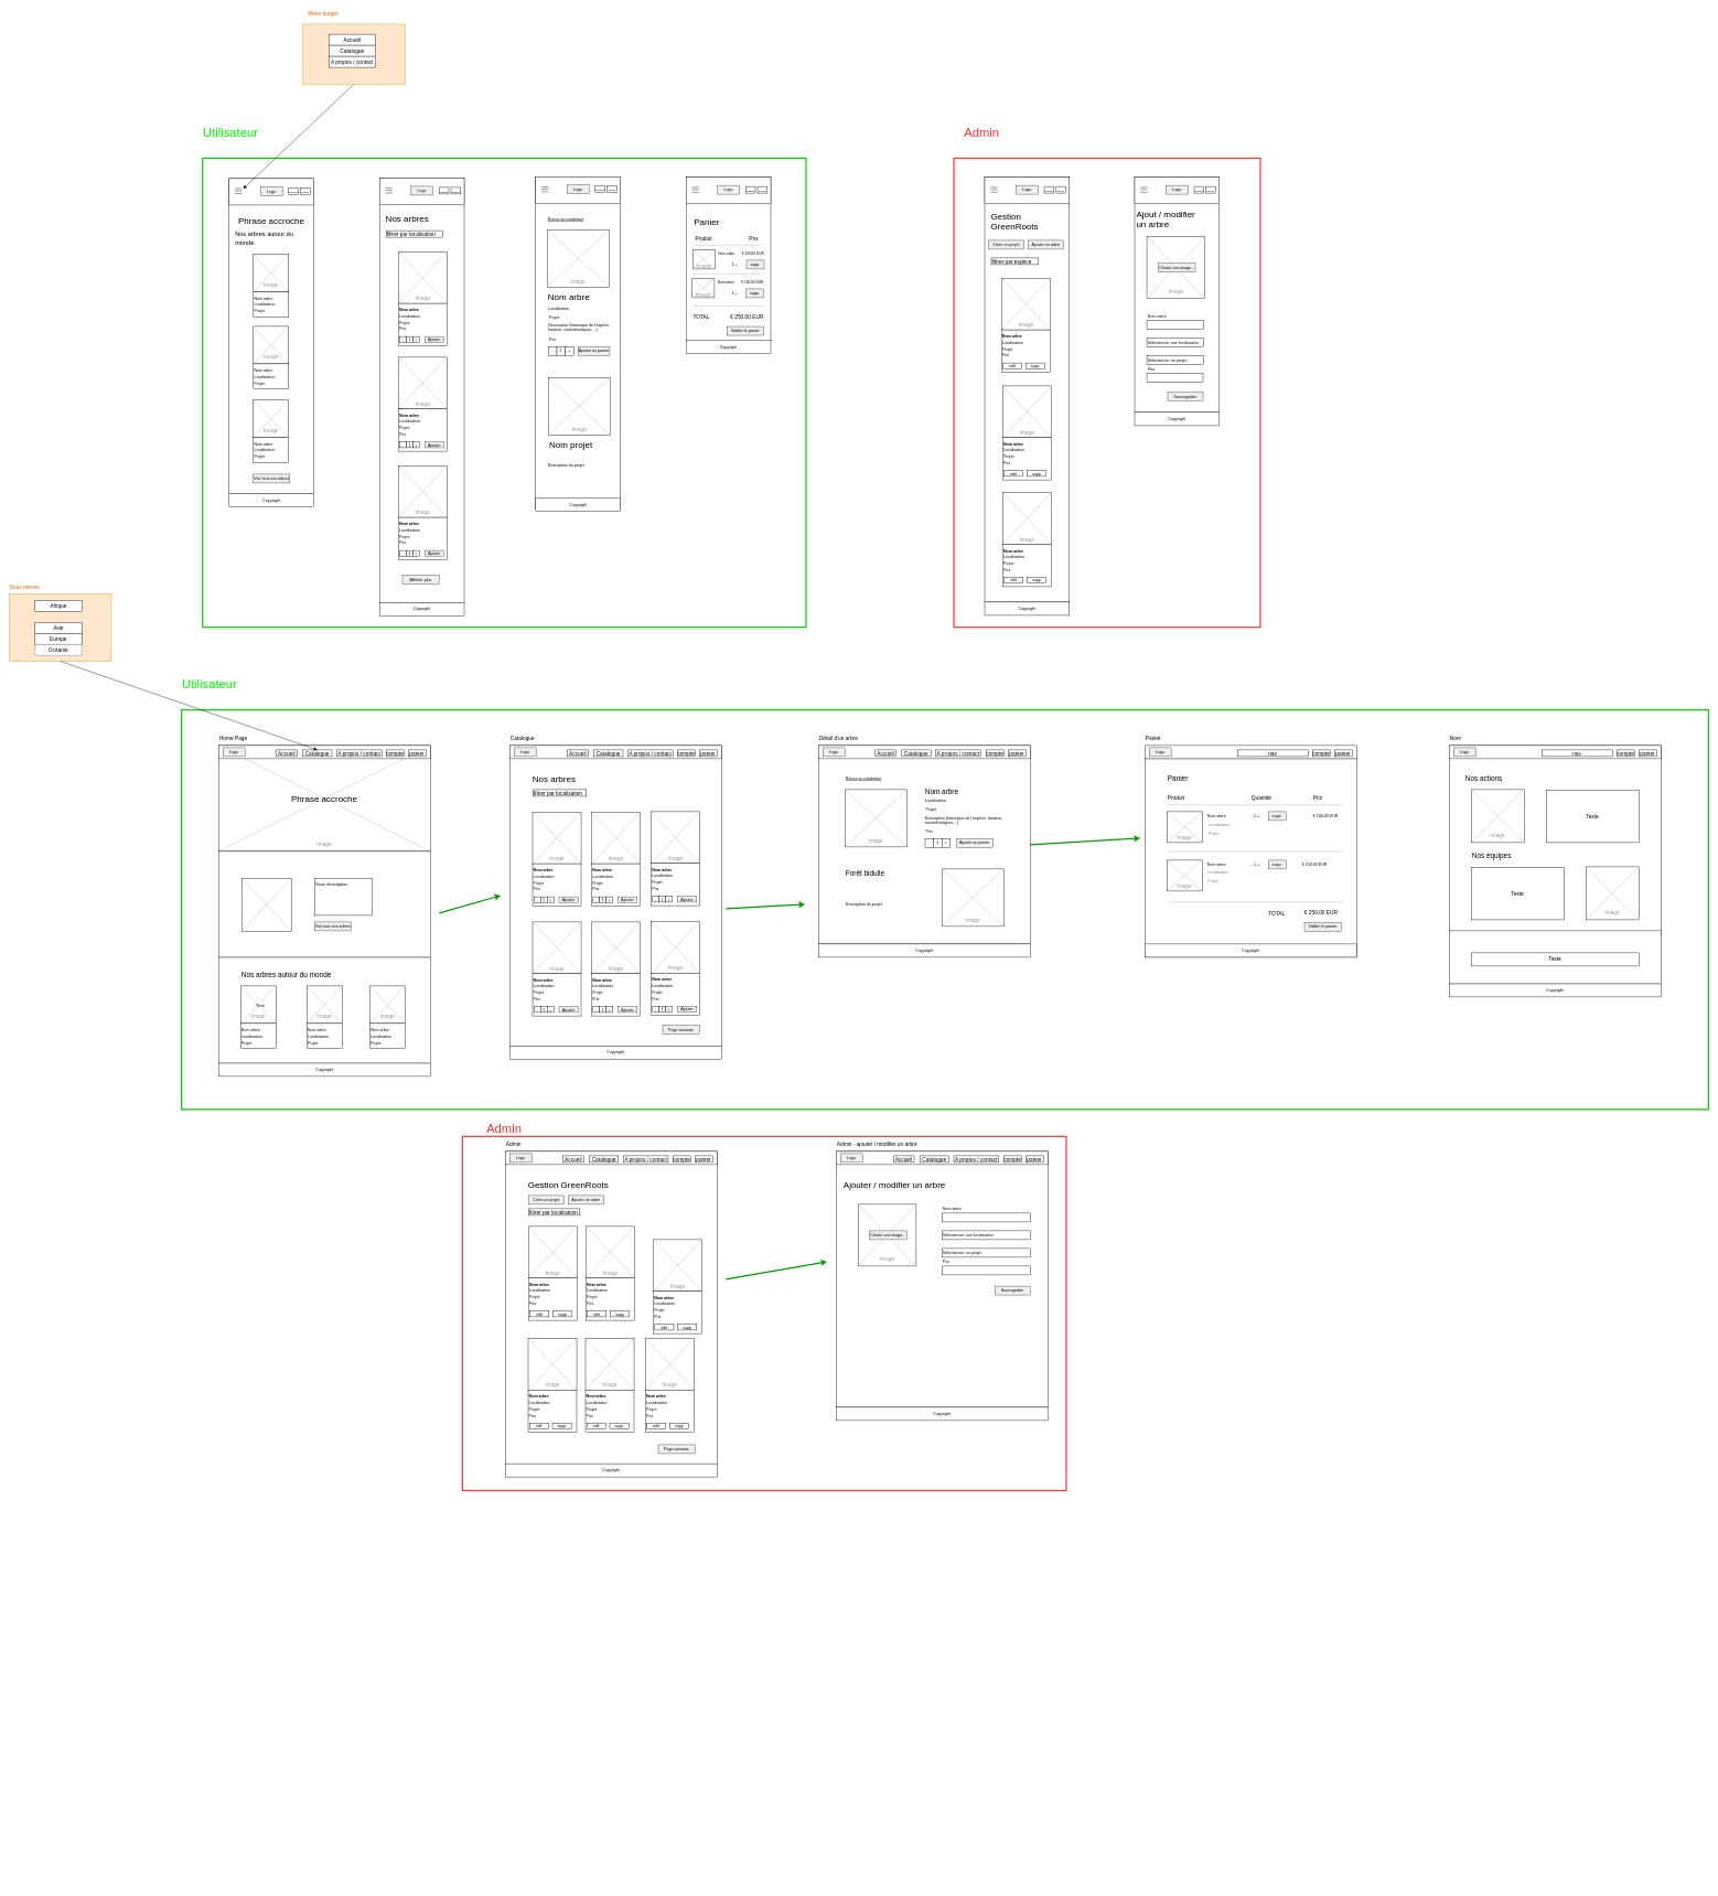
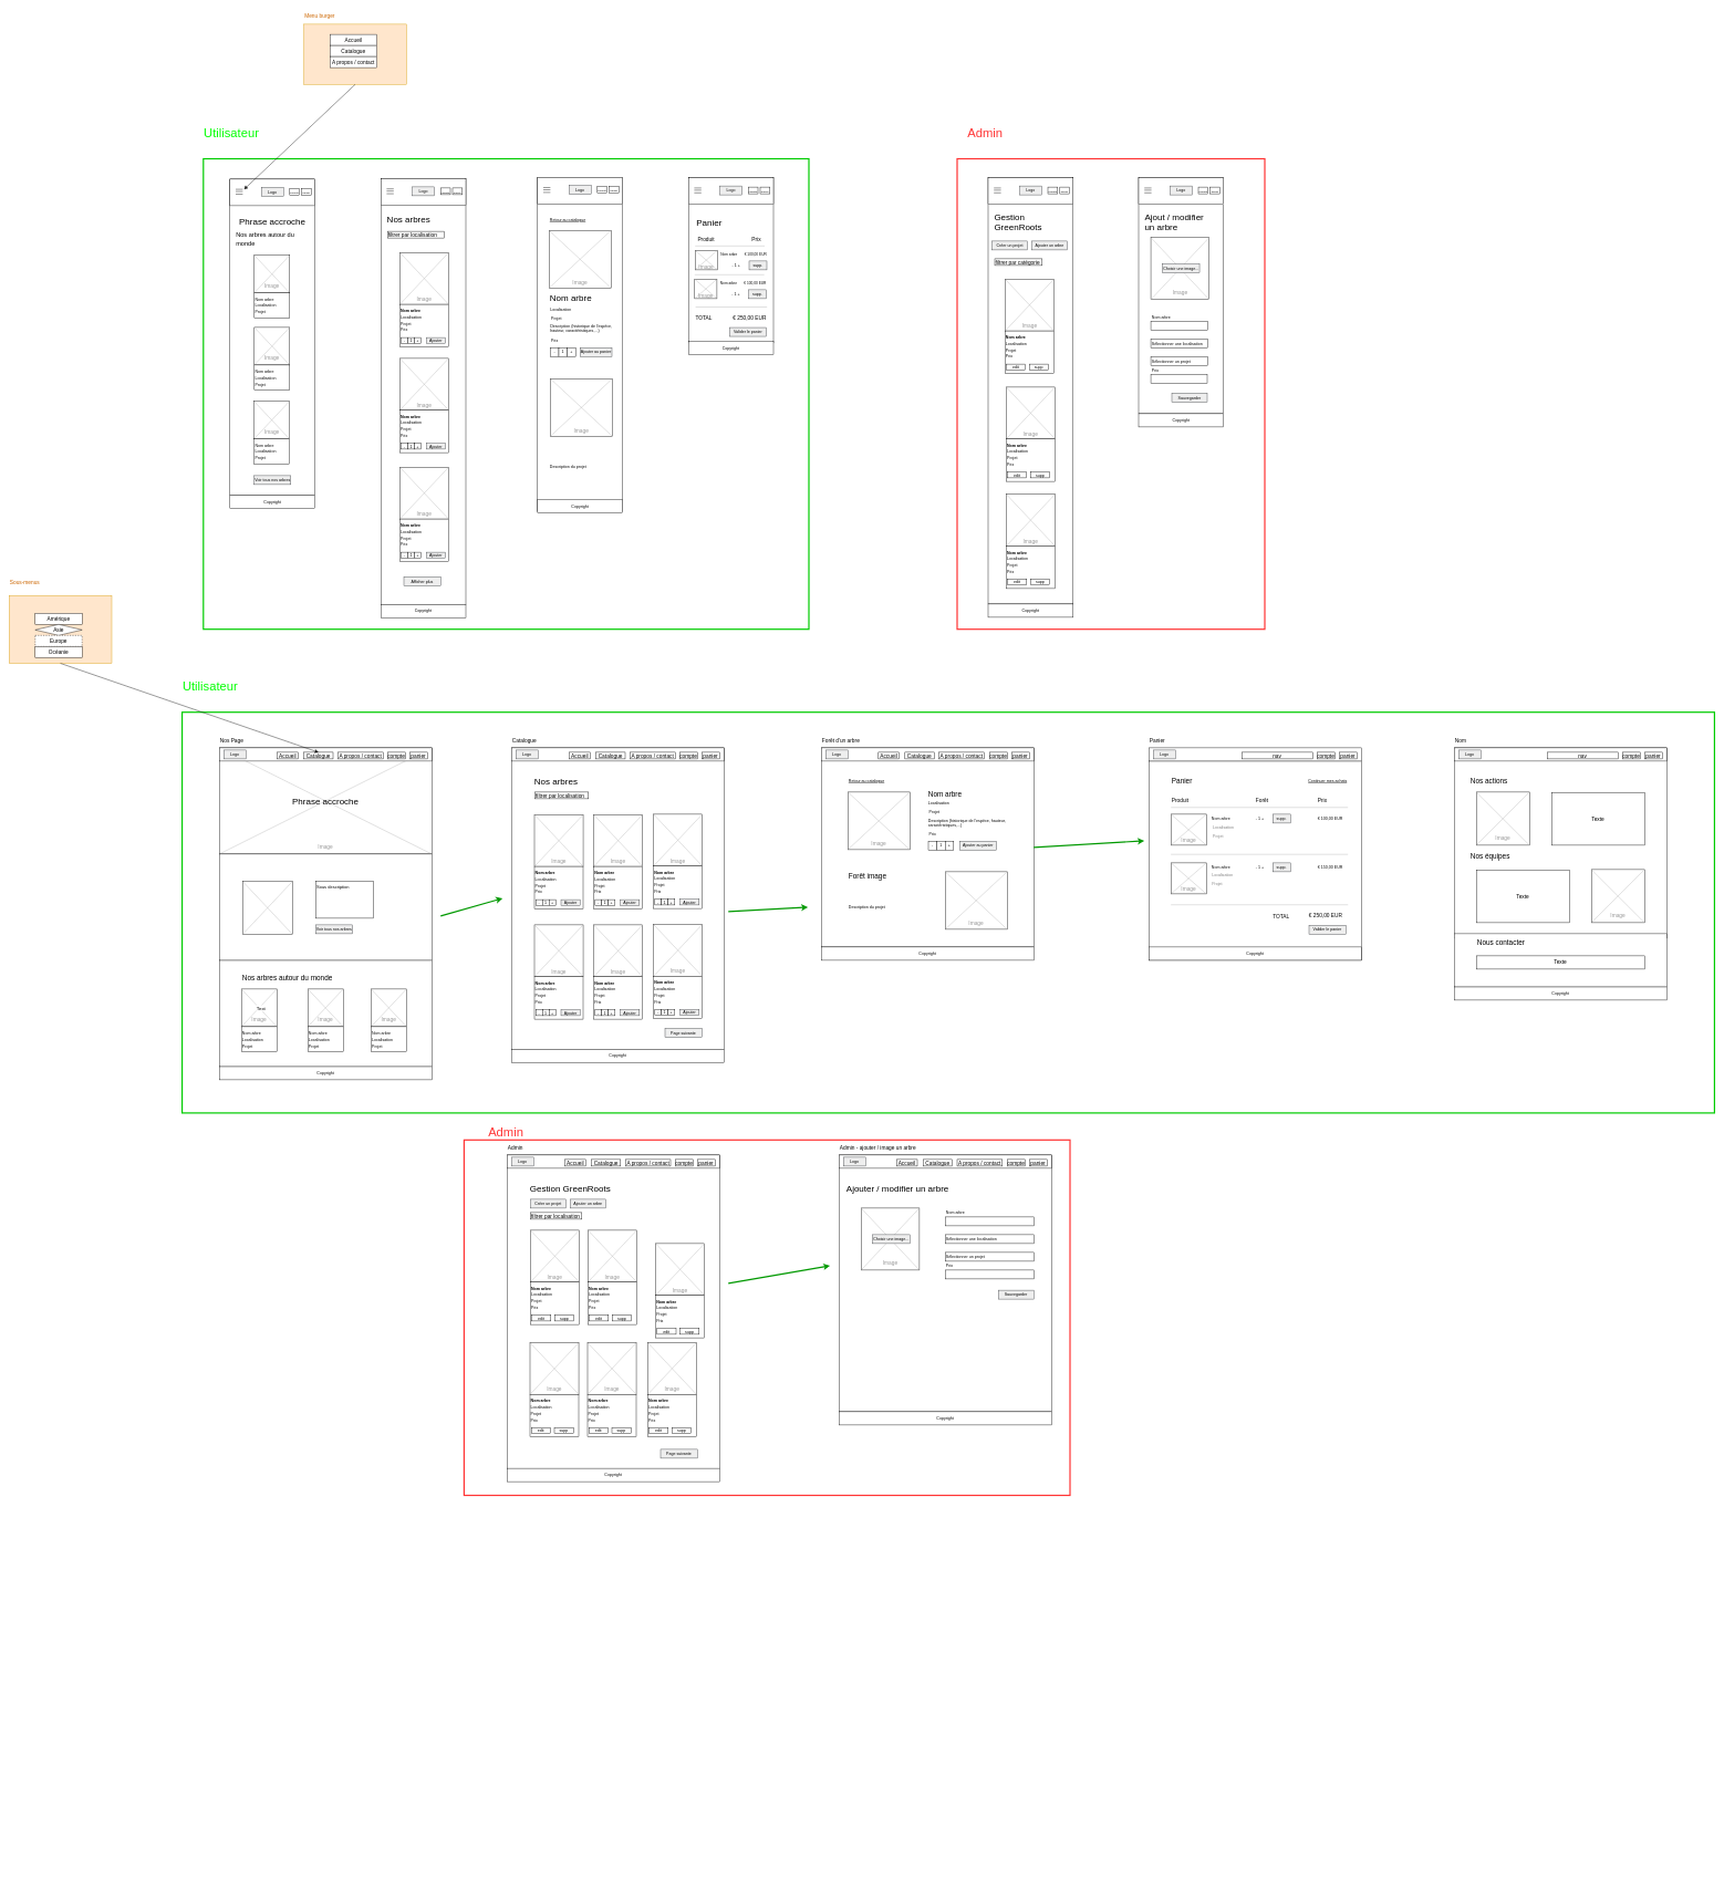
- <mxCell id="531" value="Menu burger" style="text;strokeColor=none;align=left;fillColor=none;html=1;verticalAlign=middle;whiteSpace=wrap;rounded=0;fontColor=#CC6600;" vertex="1" parent="1"><mxGeometry x="696" y="15" width="123" height="30" as="geometry" /></mxCell>
+ <mxCell id="531" value="Menu burger" style="text;strokeColor=none;align=left;fillColor=none;html=1;verticalAlign=middle;whiteSpace=wrap;rounded=0;fontColor=#CC6600;" vertex="1" parent="1"><mxGeometry x="686" y="20" width="123" height="30" as="geometry" /></mxCell>
- <mxCell id="520" value="Ajout / modifier&lt;div&gt;un arbre&lt;/div&gt;" style="text;strokeColor=none;align=left;fillColor=none;html=1;verticalAlign=middle;whiteSpace=wrap;rounded=0;fontSize=20;" parent="1" vertex="1"><mxGeometry x="2574" y="471" width="172" height="47" as="geometry" /></mxCell>
+ <mxCell id="520" value="Ajout / modifier&lt;div&gt;un arbre&lt;/div&gt;" style="text;strokeColor=none;align=left;fillColor=none;html=1;verticalAlign=middle;whiteSpace=wrap;rounded=0;fontSize=20;" parent="1" vertex="1"><mxGeometry x="2584" y="476" width="172" height="47" as="geometry" /></mxCell>
- <mxCell id="473" value="filtrer par espèce" style="whiteSpace=wrap;html=1;align=left;" parent="1" vertex="1"><mxGeometry x="2247" y="584" width="107" height="15" as="geometry" /></mxCell>
+ <mxCell id="473" value="filtrer par catégorie" style="whiteSpace=wrap;html=1;align=left;" parent="1" vertex="1"><mxGeometry x="2247" y="584" width="107" height="15" as="geometry" /></mxCell>
- <mxCell id="380" value="Nom projet" style="text;strokeColor=none;align=left;fillColor=none;html=1;verticalAlign=middle;whiteSpace=wrap;rounded=0;fontSize=20;" parent="1" vertex="1"><mxGeometry x="1243" y="991" width="139" height="30" as="geometry" /></mxCell>
- <mxCell id="552" value="Sous-menus" style="text;strokeColor=none;align=left;fillColor=none;html=1;verticalAlign=middle;whiteSpace=wrap;rounded=0;fontColor=#CC6600;" vertex="1" parent="1"><mxGeometry x="20" y="1315" width="123" height="30" as="geometry" /></mxCell>
+ <mxCell id="552" value="Sous-menus" style="text;strokeColor=none;align=left;fillColor=none;html=1;verticalAlign=middle;whiteSpace=wrap;rounded=0;fontColor=#CC6600;" vertex="1" parent="1"><mxGeometry x="20" y="1300" width="123" height="30" as="geometry" /></mxCell>
- <mxCell id="548" value="Afrique" style="whiteSpace=wrap;html=1;" vertex="1" parent="1"><mxGeometry x="79" y="1360" width="106" height="25" as="geometry" /></mxCell>
+ <mxCell id="549" value="Amérique" style="whiteSpace=wrap;html=1;" vertex="1" parent="1"><mxGeometry x="79" y="1385" width="106" height="25" as="geometry" /></mxCell>
- <mxCell id="550" value="Asie" style="whiteSpace=wrap;html=1;" vertex="1" parent="1"><mxGeometry x="79" y="1410" width="106" height="25" as="geometry" /></mxCell>
+ <mxCell id="550" value="Asie" style="rhombus;whiteSpace=wrap;html=1;" vertex="1" parent="1"><mxGeometry x="79" y="1410" width="106" height="25" as="geometry" /></mxCell>
- <mxCell id="553" value="Europe" style="whiteSpace=wrap;html=1;" vertex="1" parent="1"><mxGeometry x="79" y="1435" width="106" height="25" as="geometry" /></mxCell>
+ <mxCell id="553" value="Europe" style="whiteSpace=wrap;html=1;dashed=1;" vertex="1" parent="1"><mxGeometry x="79" y="1435" width="106" height="25" as="geometry" /></mxCell>
- <mxCell id="554" value="Océanie" style="whiteSpace=wrap;html=1;dashed=1;" vertex="1" parent="1"><mxGeometry x="79" y="1460" width="106" height="25" as="geometry" /></mxCell>
+ <mxCell id="554" value="Océanie" style="whiteSpace=wrap;html=1;" vertex="1" parent="1"><mxGeometry x="79" y="1460" width="106" height="25" as="geometry" /></mxCell>
- <mxCell id="10" value="Home Page" style="text;strokeColor=none;align=left;fillColor=none;html=1;verticalAlign=middle;whiteSpace=wrap;rounded=0;" parent="1" vertex="1"><mxGeometry x="495" y="1669" width="120" height="10" as="geometry" /></mxCell>
+ <mxCell id="10" value="Nos Page" style="text;strokeColor=none;align=left;fillColor=none;html=1;verticalAlign=middle;whiteSpace=wrap;rounded=0;" parent="1" vertex="1"><mxGeometry x="495" y="1669" width="120" height="10" as="geometry" /></mxCell>
- <mxCell id="27" value="Détail d'un arbre" style="text;strokeColor=none;align=left;fillColor=none;html=1;verticalAlign=middle;whiteSpace=wrap;rounded=0;" parent="1" vertex="1"><mxGeometry x="1855" y="1669" width="120" height="10" as="geometry" /></mxCell>
+ <mxCell id="27" value="Forêt d'un arbre" style="text;strokeColor=none;align=left;fillColor=none;html=1;verticalAlign=middle;whiteSpace=wrap;rounded=0;" parent="1" vertex="1"><mxGeometry x="1855" y="1669" width="120" height="10" as="geometry" /></mxCell>
+ <mxCell id="84" value="Continuer mes achats" style="text;strokeColor=none;align=right;fillColor=none;html=1;verticalAlign=middle;whiteSpace=wrap;rounded=0;fontStyle=4;fontSize=9;" parent="1" vertex="1"><mxGeometry x="2945" y="1749" width="100" height="30" as="geometry" /></mxCell>
- <mxCell id="64" value="Quantité" style="text;strokeColor=none;align=left;fillColor=none;html=1;verticalAlign=middle;whiteSpace=wrap;rounded=0;fontSize=12;" parent="1" vertex="1"><mxGeometry x="2835" y="1799" width="70" height="20" as="geometry" /></mxCell>
+ <mxCell id="64" value="Forêt" style="text;strokeColor=none;align=left;fillColor=none;html=1;verticalAlign=middle;whiteSpace=wrap;rounded=0;fontSize=12;" parent="1" vertex="1"><mxGeometry x="2835" y="1799" width="70" height="20" as="geometry" /></mxCell>
- <mxCell id="141" value="Nos équipes" style="text;strokeColor=none;align=left;fillColor=none;html=1;verticalAlign=middle;whiteSpace=wrap;rounded=0;fontSize=16;" parent="1" vertex="1"><mxGeometry x="3335" y="1929" width="210" height="20" as="geometry" /></mxCell>
+ <mxCell id="141" value="Nos équipes" style="text;strokeColor=none;align=left;fillColor=none;html=1;verticalAlign=middle;whiteSpace=wrap;rounded=0;fontSize=16;" parent="1" vertex="1"><mxGeometry x="3320" y="1924" width="210" height="20" as="geometry" /></mxCell>
- <mxCell id="77" value="€ 150,00 EUR" style="text;strokeColor=none;align=left;fillColor=none;html=1;verticalAlign=middle;whiteSpace=wrap;rounded=0;fontSize=9;" parent="1" vertex="1"><mxGeometry x="2950" y="1949" width="60" height="20" as="geometry" /></mxCell>
+ <mxCell id="77" value="€ 150,00 EUR" style="text;strokeColor=none;align=left;fillColor=none;html=1;verticalAlign=middle;whiteSpace=wrap;rounded=0;fontSize=9;" parent="1" vertex="1"><mxGeometry x="2975" y="1949" width="60" height="20" as="geometry" /></mxCell>
- <mxCell id="40" value="Forêt bidulle" style="text;strokeColor=none;align=left;fillColor=none;html=1;verticalAlign=middle;whiteSpace=wrap;rounded=0;fontSize=16;" parent="1" vertex="1"><mxGeometry x="1915" y="1969" width="210" height="20" as="geometry" /></mxCell>
+ <mxCell id="40" value="Forêt image" style="text;strokeColor=none;align=left;fillColor=none;html=1;verticalAlign=middle;whiteSpace=wrap;rounded=0;fontSize=16;" parent="1" vertex="1"><mxGeometry x="1915" y="1969" width="210" height="20" as="geometry" /></mxCell>
+ <mxCell id="134" value="Nous contacter" style="text;strokeColor=none;align=left;fillColor=none;html=1;verticalAlign=middle;whiteSpace=wrap;rounded=0;fontSize=16;" parent="1" vertex="1"><mxGeometry x="3335" y="2119" width="210" height="20" as="geometry" /></mxCell>
- <mxCell id="99" value="Admin - ajouter / modifier un arbre" style="text;strokeColor=none;align=left;fillColor=none;html=1;verticalAlign=middle;whiteSpace=wrap;rounded=0;" parent="1" vertex="1"><mxGeometry x="1895" y="2589" width="200" height="10" as="geometry" /></mxCell>
+ <mxCell id="99" value="Admin - ajouter / image un arbre" style="text;strokeColor=none;align=left;fillColor=none;html=1;verticalAlign=middle;whiteSpace=wrap;rounded=0;" parent="1" vertex="1"><mxGeometry x="1895" y="2589" width="200" height="10" as="geometry" /></mxCell>
